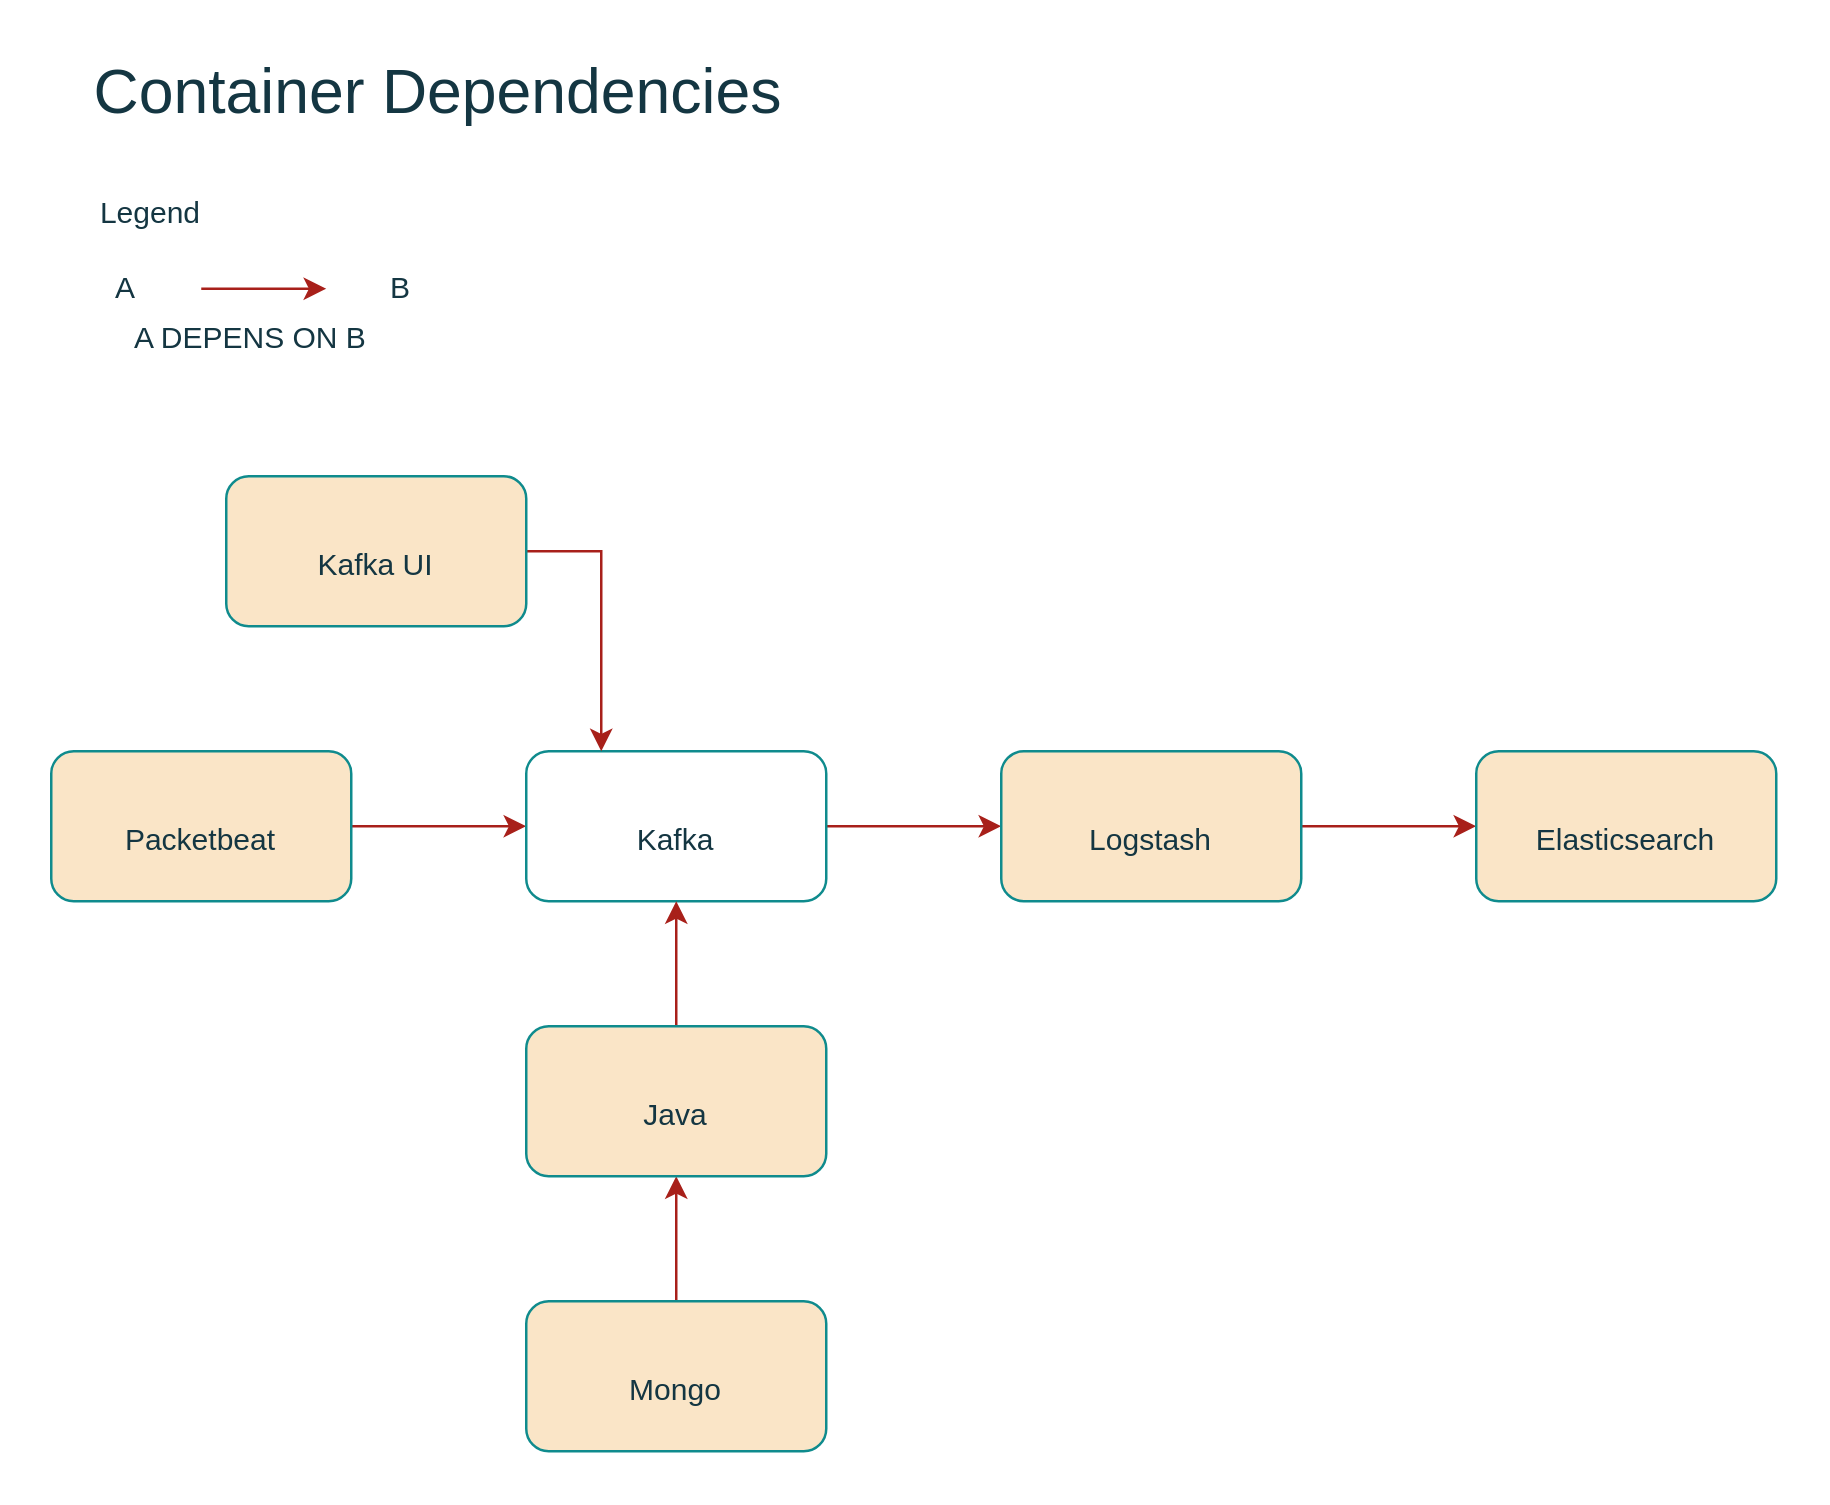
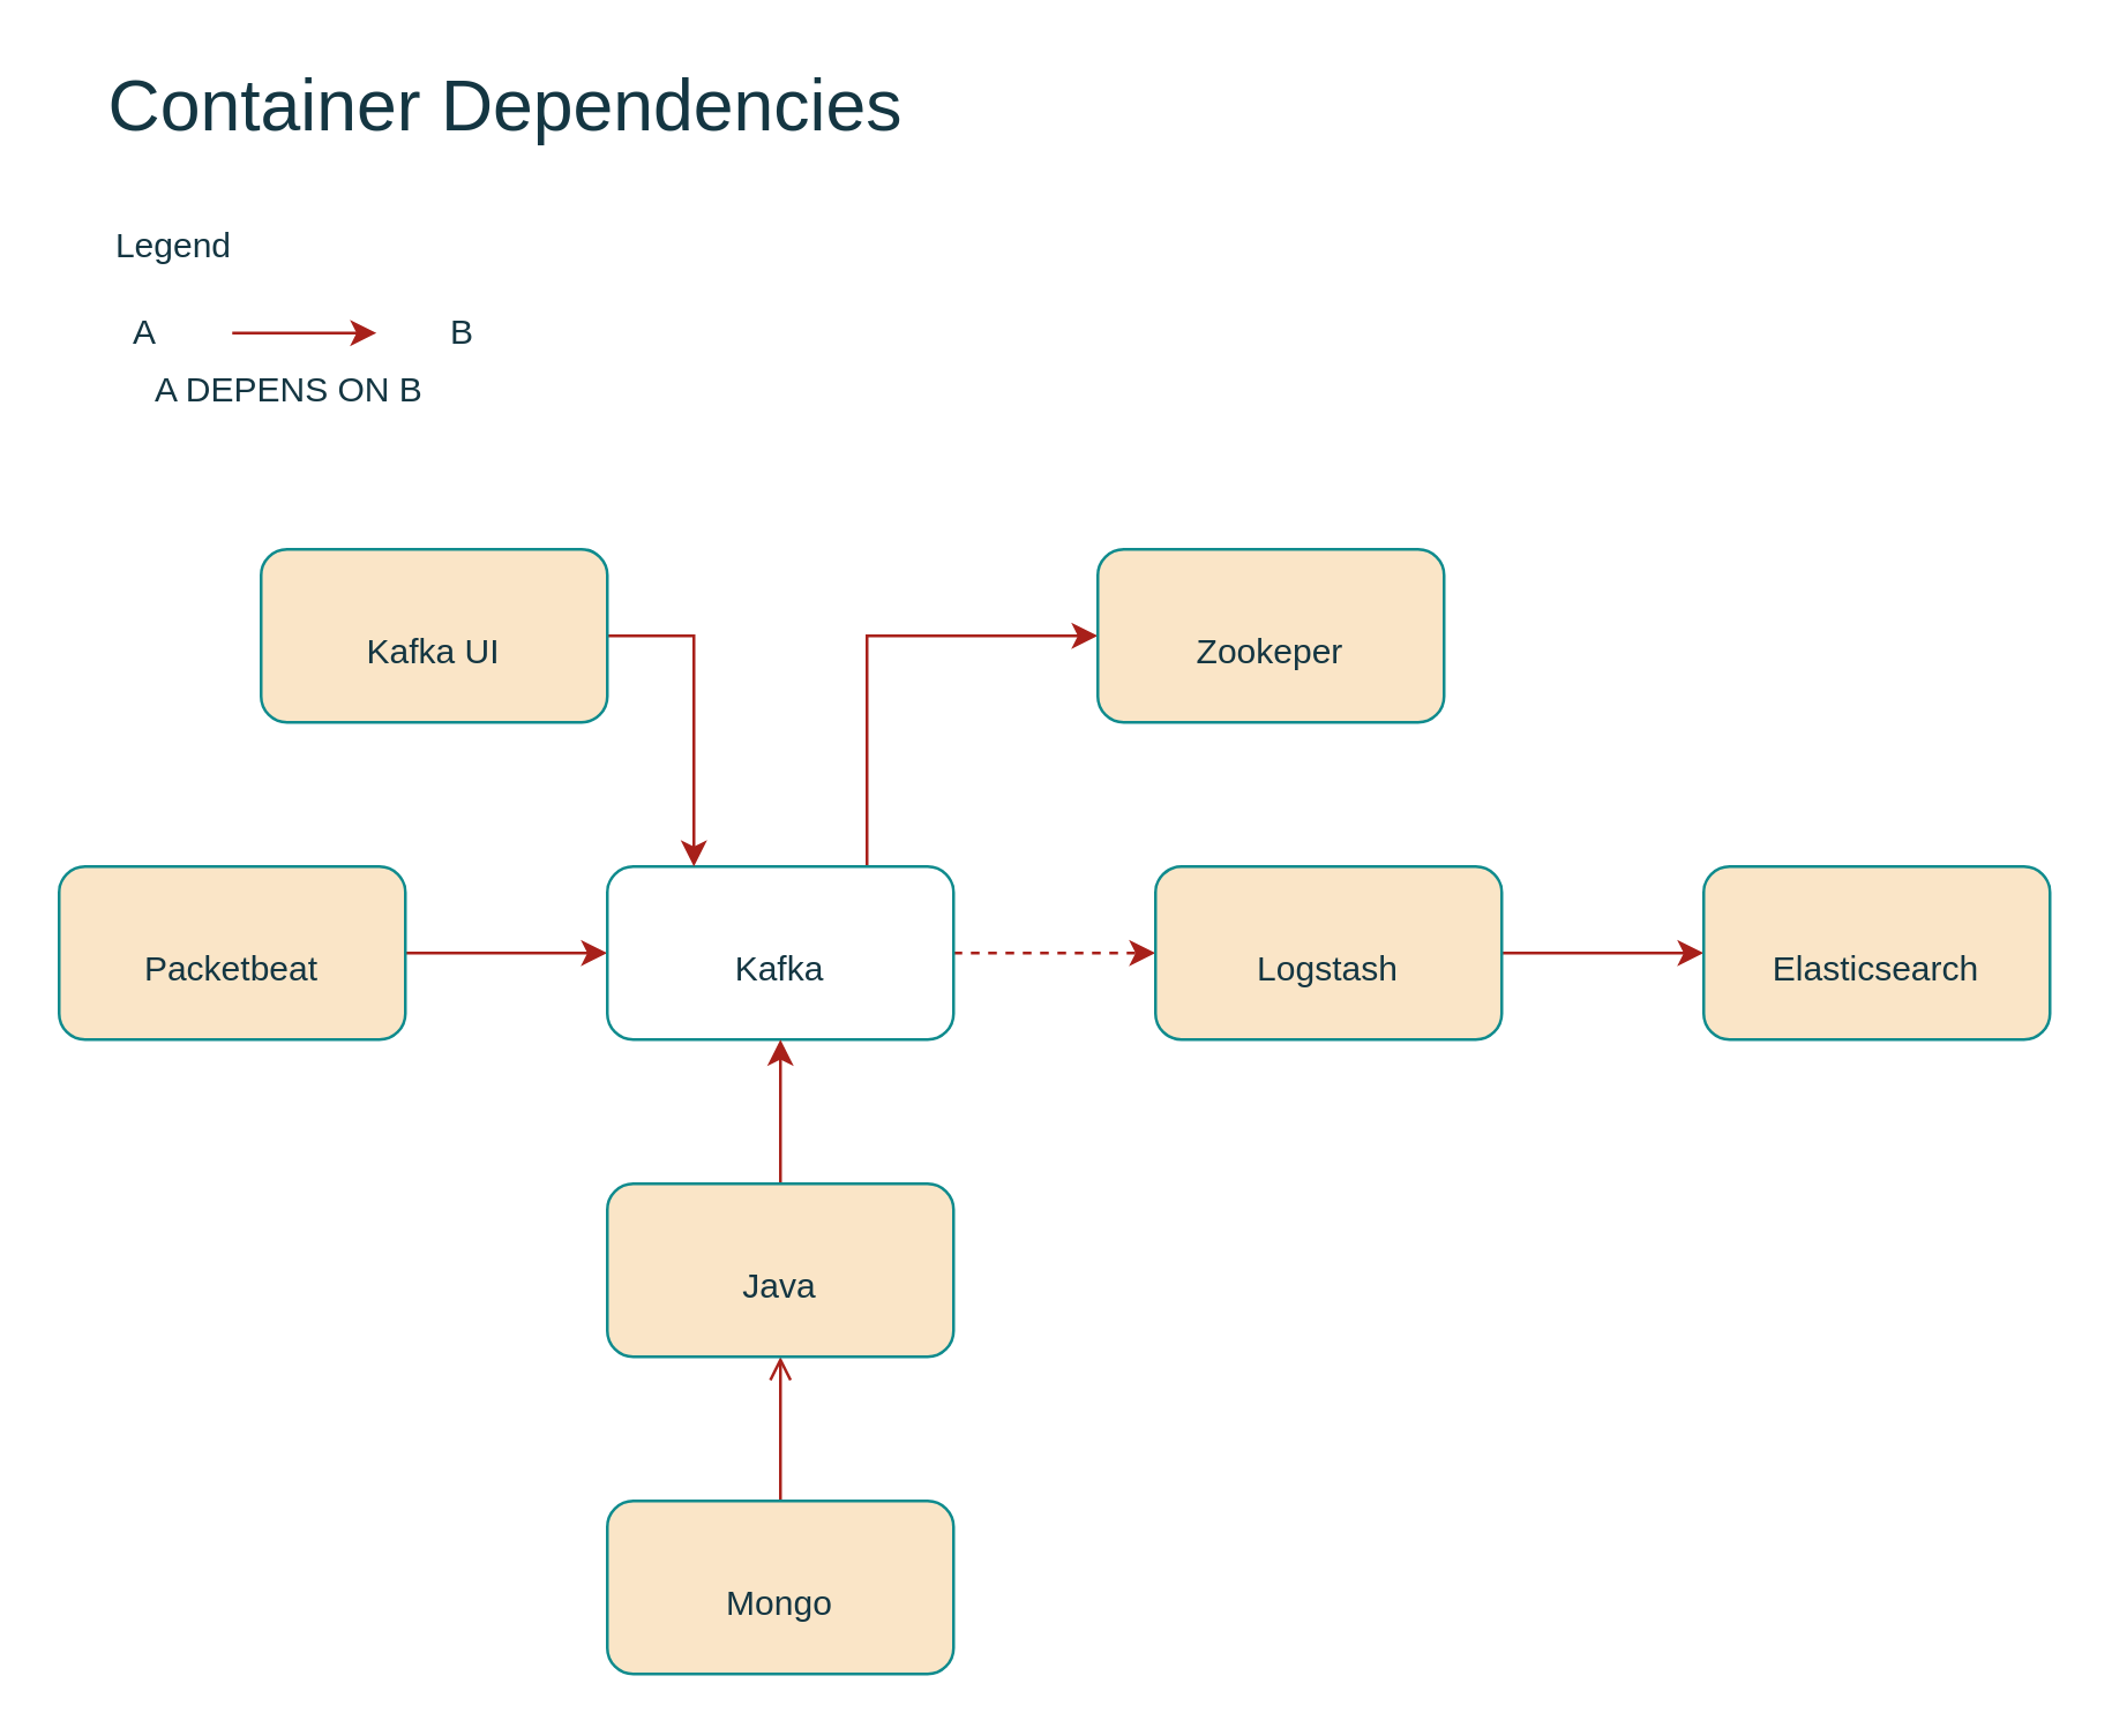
+ <mxCell id="8" value="&lt;font style=&quot;font-size: 12px;&quot;&gt;Zookeper&lt;/font&gt;" style="rounded=1;whiteSpace=wrap;html=1;fontSize=25;labelBackgroundColor=none;fillColor=#FAE5C7;strokeColor=#0F8B8D;fontColor=#143642;" vertex="1" parent="1"><mxGeometry x="380" y="190" width="120" height="60" as="geometry" /></mxCell>
+ <mxCell id="5" style="edgeStyle=orthogonalEdgeStyle;rounded=0;orthogonalLoop=1;jettySize=auto;html=1;entryX=0;entryY=0.5;entryDx=0;entryDy=0;fontSize=12;fontColor=default;exitX=0.75;exitY=0;exitDx=0;exitDy=0;labelBackgroundColor=none;strokeColor=#A8201A;" edge="1" parent="1" source="7" target="8"><mxGeometry relative="1" as="geometry" /></mxCell>
- <mxCell id="6" style="edgeStyle=orthogonalEdgeStyle;rounded=0;orthogonalLoop=1;jettySize=auto;html=1;fontSize=12;fontColor=default;labelBackgroundColor=none;strokeColor=#A8201A;" edge="1" parent="1" source="7" target="16"><mxGeometry relative="1" as="geometry" /></mxCell>
+ <mxCell id="6" style="edgeStyle=orthogonalEdgeStyle;rounded=0;orthogonalLoop=1;jettySize=auto;html=1;fontSize=12;fontColor=default;labelBackgroundColor=none;strokeColor=#A8201A;dashed=1;" edge="1" parent="1" source="7" target="16"><mxGeometry relative="1" as="geometry" /></mxCell>
- <mxCell id="11" style="edgeStyle=orthogonalEdgeStyle;rounded=0;orthogonalLoop=1;jettySize=auto;html=1;entryX=0.5;entryY=1;entryDx=0;entryDy=0;fontSize=12;fontColor=default;labelBackgroundColor=none;strokeColor=#A8201A;" edge="1" parent="1" source="12" target="14"><mxGeometry relative="1" as="geometry" /></mxCell>
+ <mxCell id="11" style="edgeStyle=orthogonalEdgeStyle;rounded=0;orthogonalLoop=1;jettySize=auto;html=1;entryX=0.5;entryY=1;entryDx=0;entryDy=0;fontSize=12;fontColor=default;labelBackgroundColor=none;strokeColor=#A8201A;endArrow=open;" edge="1" parent="1" source="12" target="14"><mxGeometry relative="1" as="geometry" /></mxCell>
